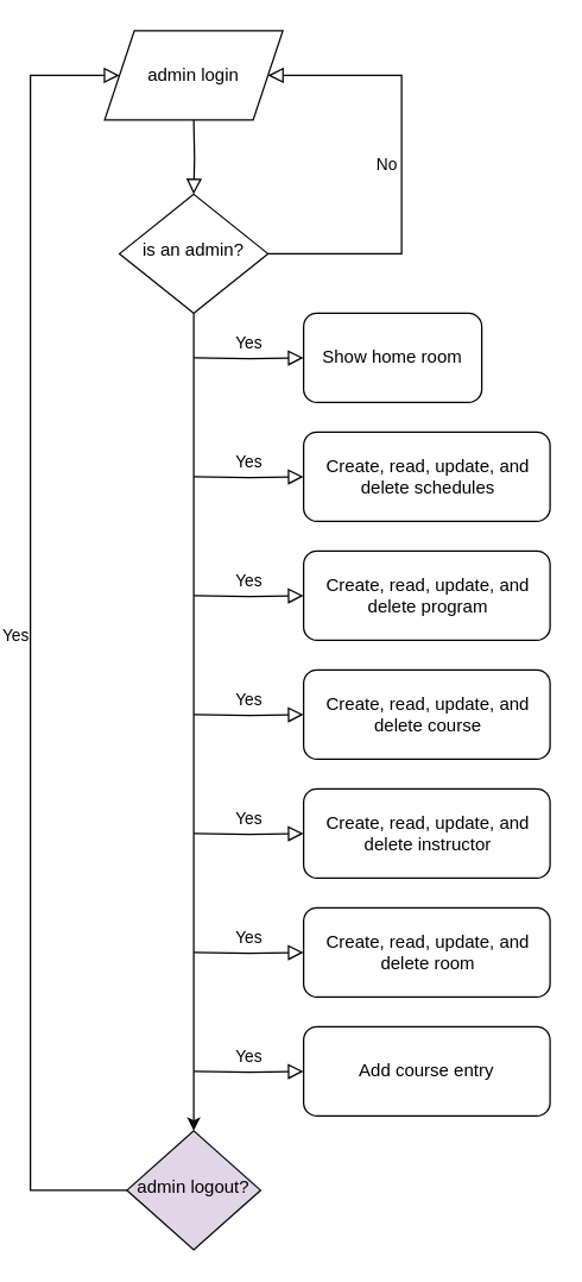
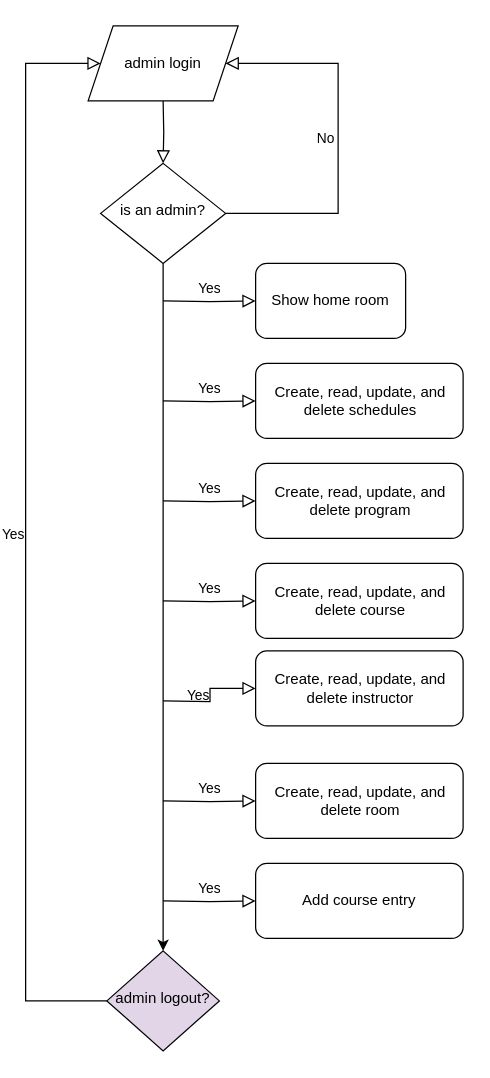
- <mxCell id="14" value="&lt;div style=&quot;text-align: center;&quot;&gt;&lt;span style=&quot;background-color: initial;&quot;&gt;Create, read, update, and delete instructor&lt;/span&gt;&lt;/div&gt;" style="rounded=1;whiteSpace=wrap;html=1;align=left;" vertex="1" parent="1"><mxGeometry x="204" y="530" width="166" height="60" as="geometry" /></mxCell>
+ <mxCell id="14" value="&lt;div style=&quot;text-align: center;&quot;&gt;&lt;span style=&quot;background-color: initial;&quot;&gt;Create, read, update, and delete instructor&lt;/span&gt;&lt;/div&gt;" style="rounded=1;whiteSpace=wrap;html=1;align=left;" vertex="1" parent="1"><mxGeometry x="204" y="520" width="166" height="60" as="geometry" /></mxCell>
